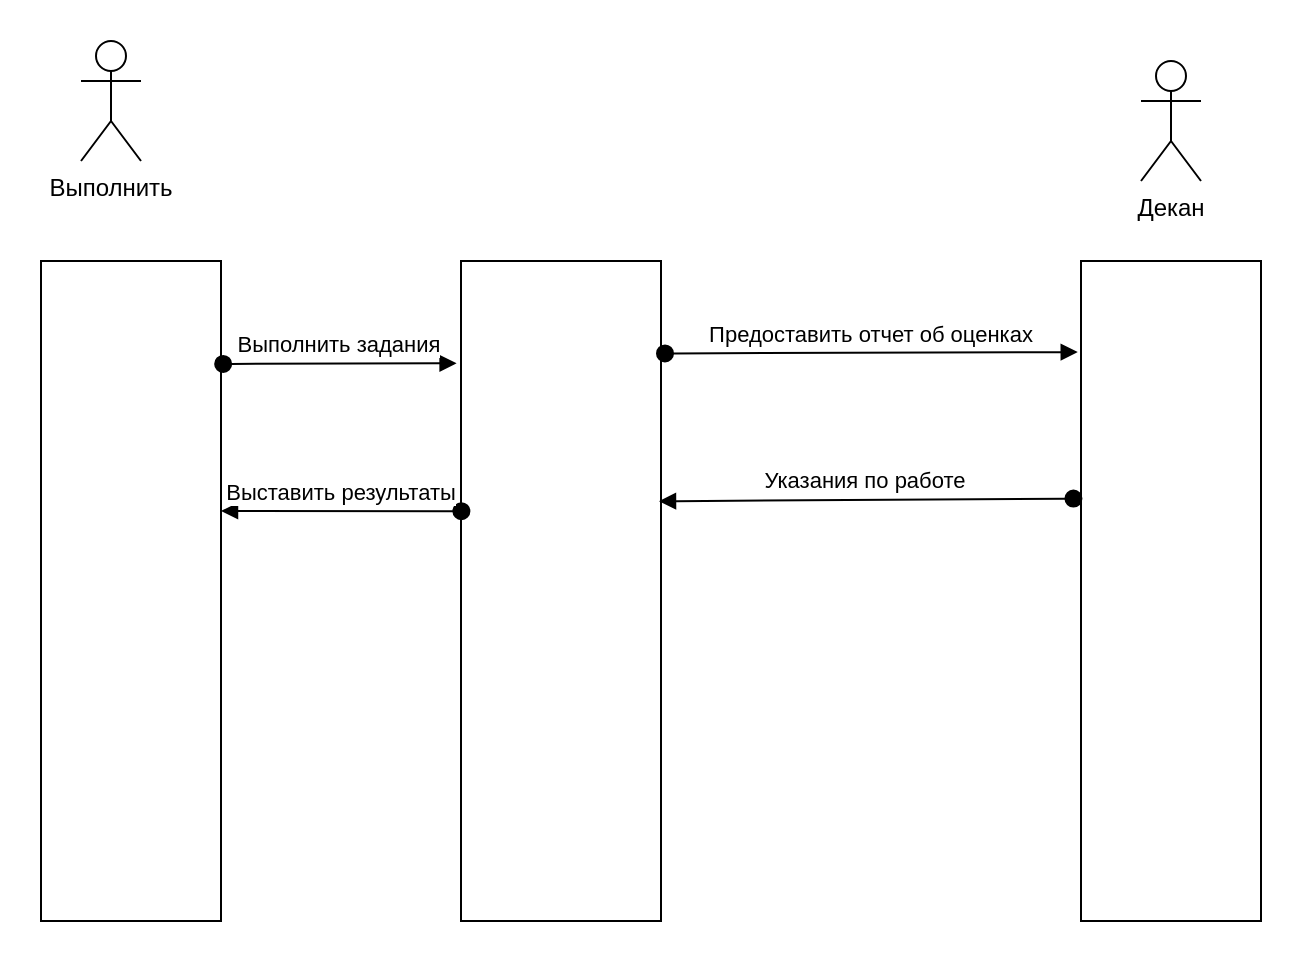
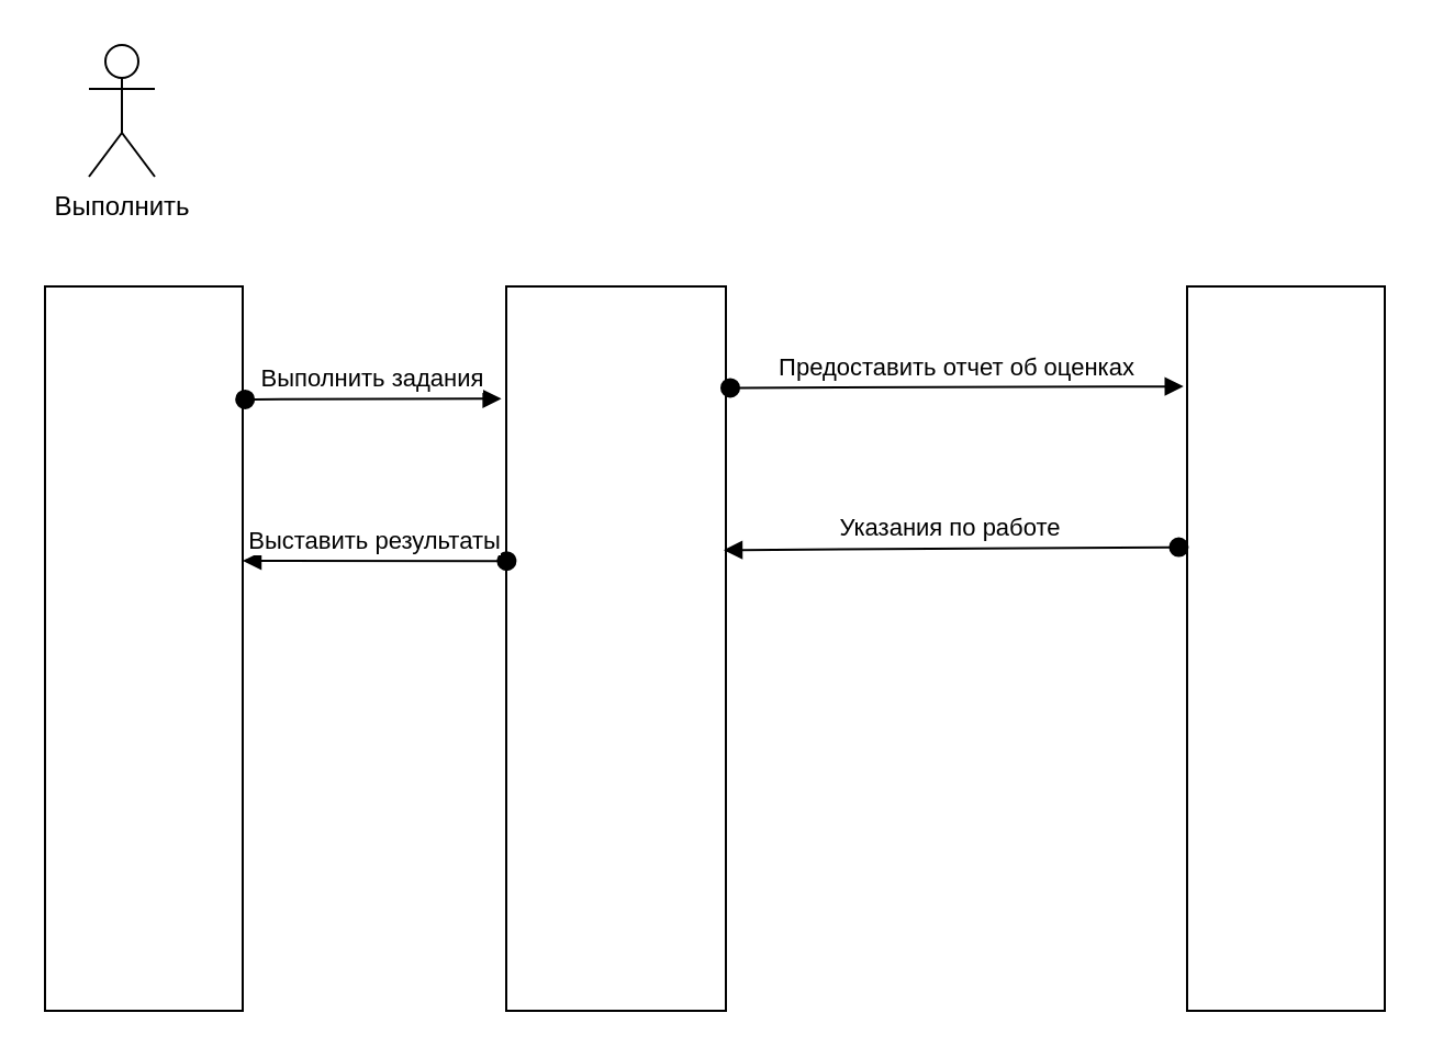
- <mxCell id="6" value="Декан" style="shape=umlActor;verticalLabelPosition=bottom;verticalAlign=top;html=1;outlineConnect=0;" vertex="1" parent="1"><mxGeometry x="570" y="30" width="30" height="60" as="geometry" /></mxCell>
